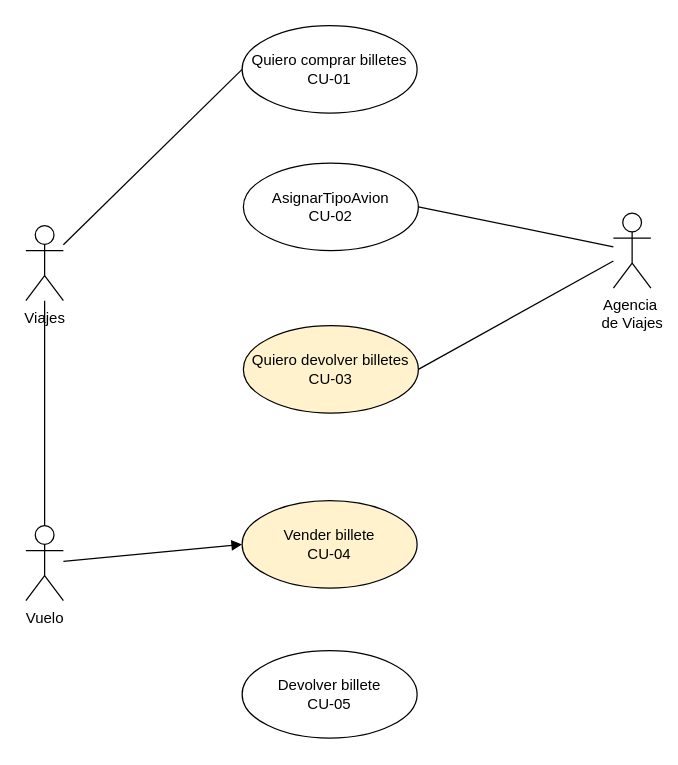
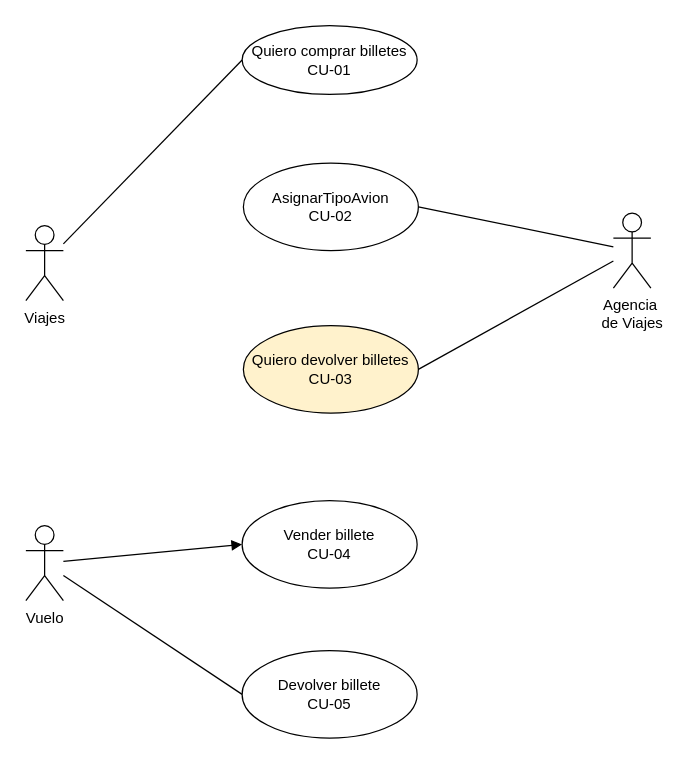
- <mxCell id="6" value="Quiero comprar billetes&lt;div&gt;CU-01&lt;/div&gt;" style="ellipse;whiteSpace=wrap;html=1;" parent="1" vertex="1"><mxGeometry x="193" y="20" width="140" height="70" as="geometry" /></mxCell>
+ <mxCell id="6" value="Quiero comprar billetes&lt;div&gt;CU-01&lt;/div&gt;" style="ellipse;whiteSpace=wrap;html=1;" parent="1" vertex="1"><mxGeometry x="193" y="20" width="140" height="55" as="geometry" /></mxCell>
- <mxCell id="14" value="" style="endArrow=none;html=1;rounded=0;" parent="1" source="10" target="2" edge="1"><mxGeometry width="50" height="50" relative="1" as="geometry"><mxPoint x="60" y="580" as="sourcePoint" /><mxPoint x="110" y="530" as="targetPoint" /></mxGeometry></mxCell>
+ <mxCell id="14" value="" style="endArrow=none;html=1;rounded=0;entryX=0;entryY=0.5;entryDx=0;entryDy=0;" parent="1" source="10" target="12" edge="1"><mxGeometry width="50" height="50" relative="1" as="geometry"><mxPoint x="60" y="580" as="sourcePoint" /><mxPoint x="110" y="530" as="targetPoint" /></mxGeometry></mxCell>
- <mxCell id="11" value="Vender billete&lt;div&gt;CU-04&lt;/div&gt;" style="ellipse;whiteSpace=wrap;html=1;fillColor=#fff2cc;" parent="1" vertex="1"><mxGeometry x="193" y="400" width="140" height="70" as="geometry" /></mxCell>
+ <mxCell id="11" value="Vender billete&lt;div&gt;CU-04&lt;/div&gt;" style="ellipse;whiteSpace=wrap;html=1;" parent="1" vertex="1"><mxGeometry x="193" y="400" width="140" height="70" as="geometry" /></mxCell>
